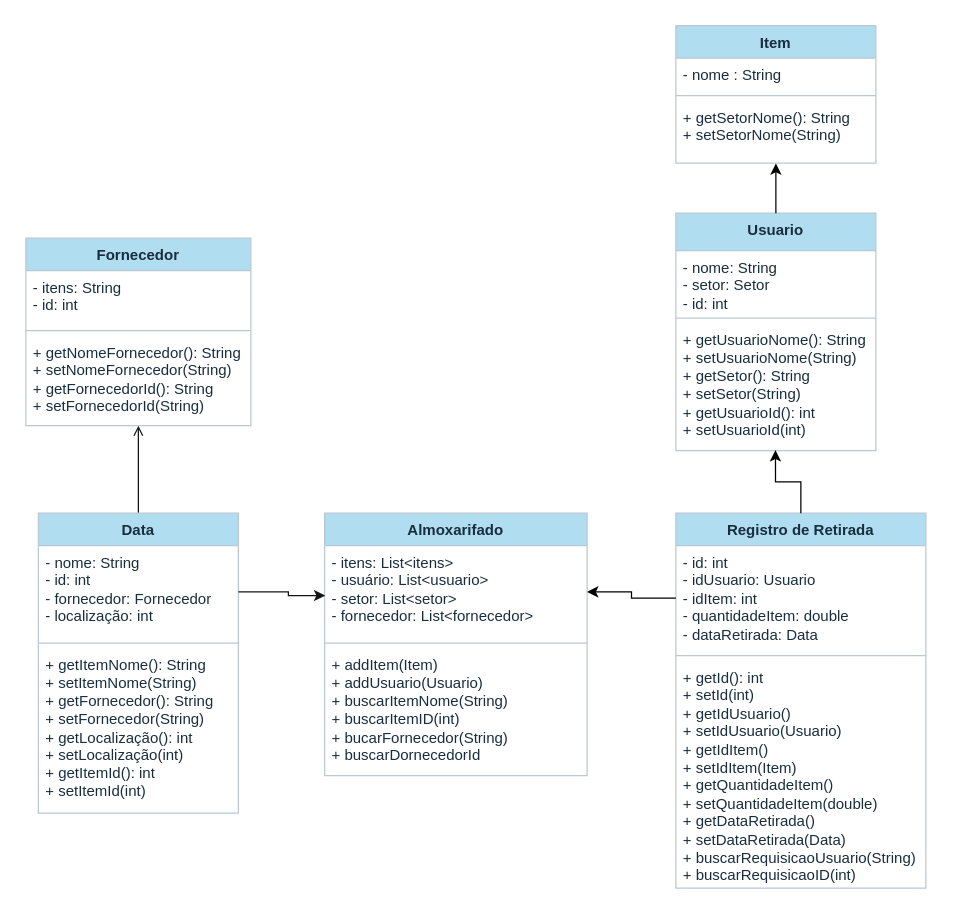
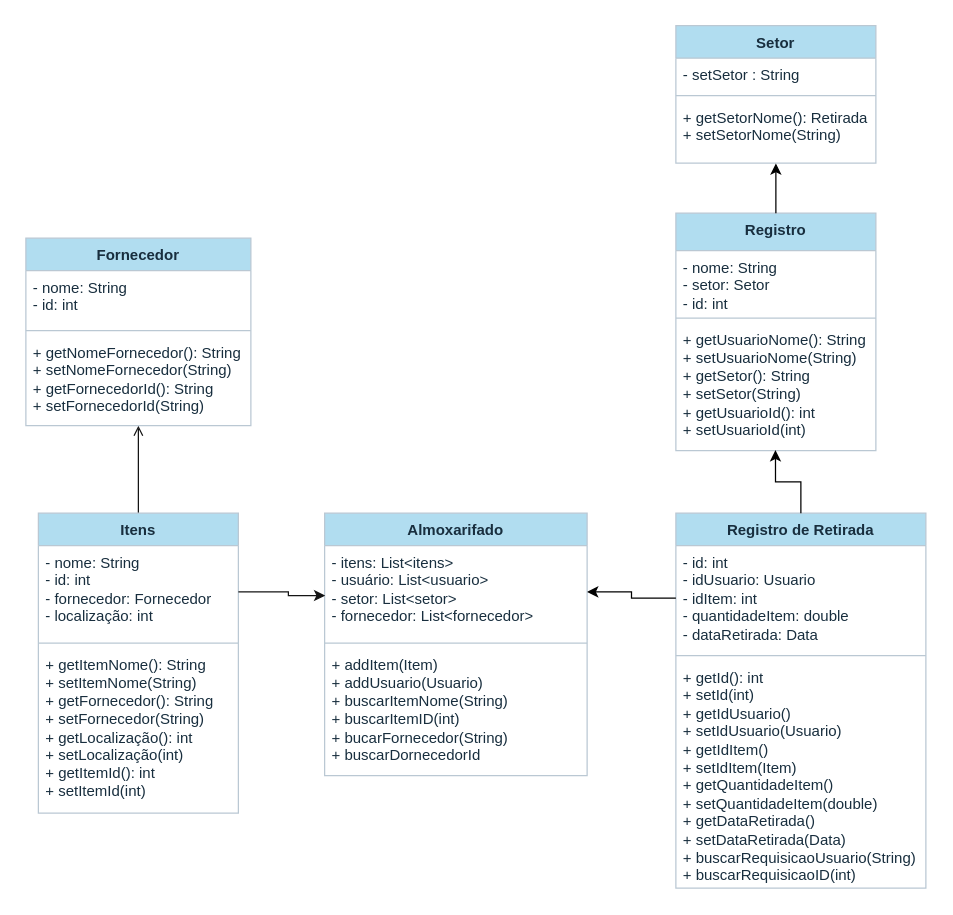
- <mxCell id="19" value="Item" style="swimlane;fontStyle=1;align=center;verticalAlign=top;childLayout=stackLayout;horizontal=1;startSize=26;horizontalStack=0;resizeParent=1;resizeParentMax=0;resizeLast=0;collapsible=1;marginBottom=0;whiteSpace=wrap;html=1;labelBackgroundColor=none;fillColor=#B1DDF0;strokeColor=#BAC8D3;fontColor=#182E3E;" parent="1" vertex="1"><mxGeometry x="540" y="20" width="160" height="110" as="geometry" /></mxCell>
+ <mxCell id="19" value="Setor" style="swimlane;fontStyle=1;align=center;verticalAlign=top;childLayout=stackLayout;horizontal=1;startSize=26;horizontalStack=0;resizeParent=1;resizeParentMax=0;resizeLast=0;collapsible=1;marginBottom=0;whiteSpace=wrap;html=1;labelBackgroundColor=none;fillColor=#B1DDF0;strokeColor=#BAC8D3;fontColor=#182E3E;" parent="1" vertex="1"><mxGeometry x="540" y="20" width="160" height="110" as="geometry" /></mxCell>
- <mxCell id="20" value="- nome : String" style="text;strokeColor=none;fillColor=none;align=left;verticalAlign=top;spacingLeft=4;spacingRight=4;overflow=hidden;rotatable=0;points=[[0,0.5],[1,0.5]];portConstraint=eastwest;whiteSpace=wrap;html=1;labelBackgroundColor=none;fontColor=#182E3E;" parent="19" vertex="1"><mxGeometry y="26" width="160" height="26" as="geometry" /></mxCell>
+ <mxCell id="20" value="- setSetor : String" style="text;strokeColor=none;fillColor=none;align=left;verticalAlign=top;spacingLeft=4;spacingRight=4;overflow=hidden;rotatable=0;points=[[0,0.5],[1,0.5]];portConstraint=eastwest;whiteSpace=wrap;html=1;labelBackgroundColor=none;fontColor=#182E3E;" parent="19" vertex="1"><mxGeometry y="26" width="160" height="26" as="geometry" /></mxCell>
- <mxCell id="22" value="+ getSetorNome(): String&lt;br style=&quot;border-color: var(--border-color);&quot;&gt;+ setSetorNome(String)" style="text;strokeColor=none;fillColor=none;align=left;verticalAlign=top;spacingLeft=4;spacingRight=4;overflow=hidden;rotatable=0;points=[[0,0.5],[1,0.5]];portConstraint=eastwest;whiteSpace=wrap;html=1;labelBackgroundColor=none;fontColor=#182E3E;" parent="19" vertex="1"><mxGeometry y="60" width="160" height="50" as="geometry" /></mxCell>
+ <mxCell id="22" value="+ getSetorNome(): Retirada&lt;br style=&quot;border-color: var(--border-color);&quot;&gt;+ setSetorNome(String)" style="text;strokeColor=none;fillColor=none;align=left;verticalAlign=top;spacingLeft=4;spacingRight=4;overflow=hidden;rotatable=0;points=[[0,0.5],[1,0.5]];portConstraint=eastwest;whiteSpace=wrap;html=1;labelBackgroundColor=none;fontColor=#182E3E;" parent="19" vertex="1"><mxGeometry y="60" width="160" height="50" as="geometry" /></mxCell>
- <mxCell id="11" value="Usuario" style="swimlane;fontStyle=1;align=center;verticalAlign=top;childLayout=stackLayout;horizontal=1;startSize=30;horizontalStack=0;resizeParent=1;resizeParentMax=0;resizeLast=0;collapsible=1;marginBottom=0;whiteSpace=wrap;html=1;labelBackgroundColor=none;fillColor=#B1DDF0;strokeColor=#BAC8D3;fontColor=#182E3E;" parent="1" vertex="1"><mxGeometry x="540" y="170" width="160" height="190" as="geometry" /></mxCell>
+ <mxCell id="11" value="Registro" style="swimlane;fontStyle=1;align=center;verticalAlign=top;childLayout=stackLayout;horizontal=1;startSize=30;horizontalStack=0;resizeParent=1;resizeParentMax=0;resizeLast=0;collapsible=1;marginBottom=0;whiteSpace=wrap;html=1;labelBackgroundColor=none;fillColor=#B1DDF0;strokeColor=#BAC8D3;fontColor=#182E3E;" parent="1" vertex="1"><mxGeometry x="540" y="170" width="160" height="190" as="geometry" /></mxCell>
- <mxCell id="16" value="- itens: String&lt;br&gt;- id: int" style="text;strokeColor=none;fillColor=none;align=left;verticalAlign=top;spacingLeft=4;spacingRight=4;overflow=hidden;rotatable=0;points=[[0,0.5],[1,0.5]];portConstraint=eastwest;whiteSpace=wrap;html=1;labelBackgroundColor=none;fontColor=#182E3E;" parent="15" vertex="1"><mxGeometry y="26" width="180" height="44" as="geometry" /></mxCell>
+ <mxCell id="16" value="- nome: String&lt;br&gt;- id: int" style="text;strokeColor=none;fillColor=none;align=left;verticalAlign=top;spacingLeft=4;spacingRight=4;overflow=hidden;rotatable=0;points=[[0,0.5],[1,0.5]];portConstraint=eastwest;whiteSpace=wrap;html=1;labelBackgroundColor=none;fontColor=#182E3E;" parent="15" vertex="1"><mxGeometry y="26" width="180" height="44" as="geometry" /></mxCell>
- <mxCell id="7" value="Data" style="swimlane;fontStyle=1;align=center;verticalAlign=top;childLayout=stackLayout;horizontal=1;startSize=26;horizontalStack=0;resizeParent=1;resizeParentMax=0;resizeLast=0;collapsible=1;marginBottom=0;whiteSpace=wrap;html=1;labelBackgroundColor=none;fillColor=#B1DDF0;strokeColor=#BAC8D3;fontColor=#182E3E;" parent="1" vertex="1"><mxGeometry x="30" y="410" width="160" height="240" as="geometry" /></mxCell>
+ <mxCell id="7" value="Itens" style="swimlane;fontStyle=1;align=center;verticalAlign=top;childLayout=stackLayout;horizontal=1;startSize=26;horizontalStack=0;resizeParent=1;resizeParentMax=0;resizeLast=0;collapsible=1;marginBottom=0;whiteSpace=wrap;html=1;labelBackgroundColor=none;fillColor=#B1DDF0;strokeColor=#BAC8D3;fontColor=#182E3E;" parent="1" vertex="1"><mxGeometry x="30" y="410" width="160" height="240" as="geometry" /></mxCell>
